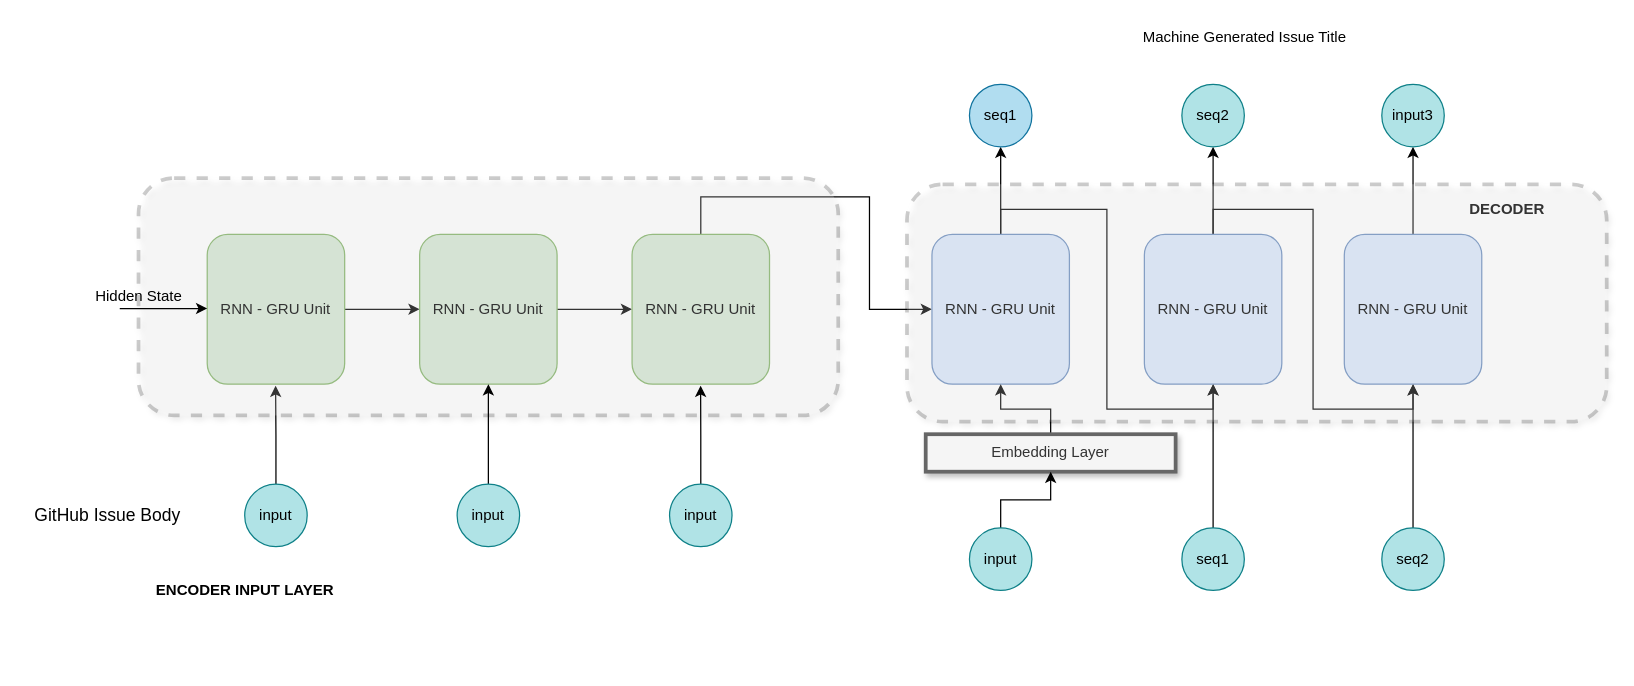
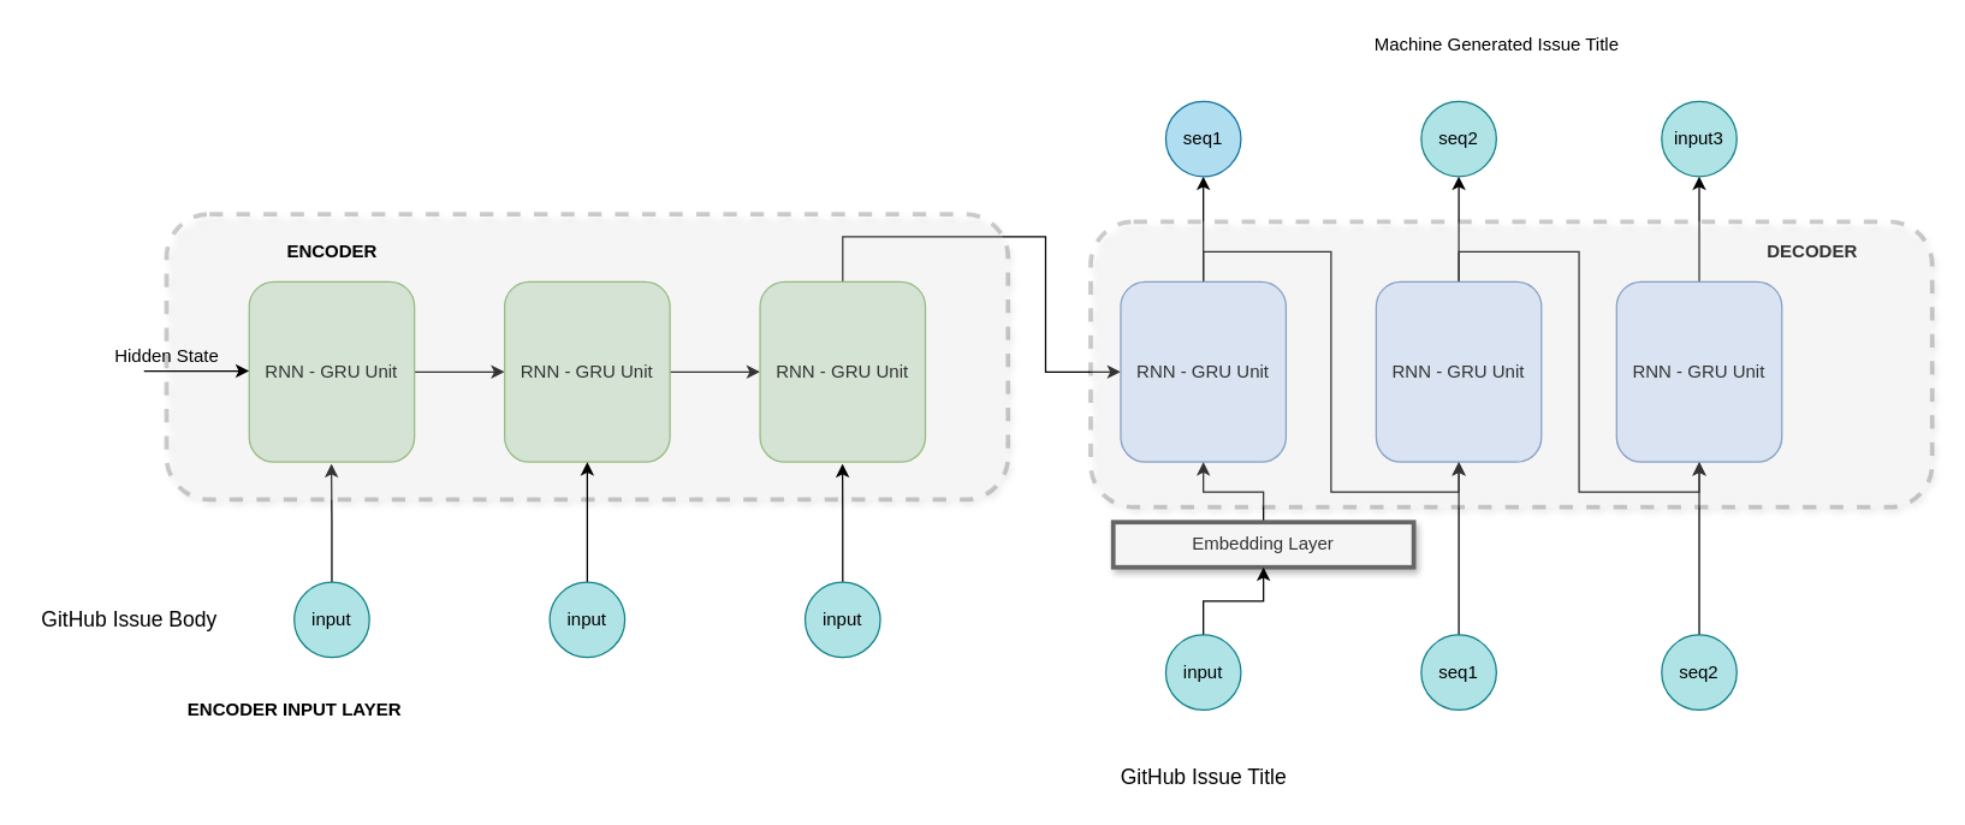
+ <mxCell id="11" value="&lt;b&gt;ENCODER&lt;/b&gt;" style="text;html=1;align=center;verticalAlign=middle;resizable=0;points=[];autosize=1;" vertex="1" parent="1"><mxGeometry x="180" y="157" width="80" height="20" as="geometry" /></mxCell>
+ <mxCell id="41" value="&lt;font style=&quot;font-size: 14px&quot;&gt;GitHub Issue Title&lt;/font&gt;" style="text;html=1;align=center;verticalAlign=middle;resizable=0;points=[];autosize=1;" vertex="1" parent="1"><mxGeometry x="735" y="507" width="130" height="20" as="geometry" /></mxCell>
